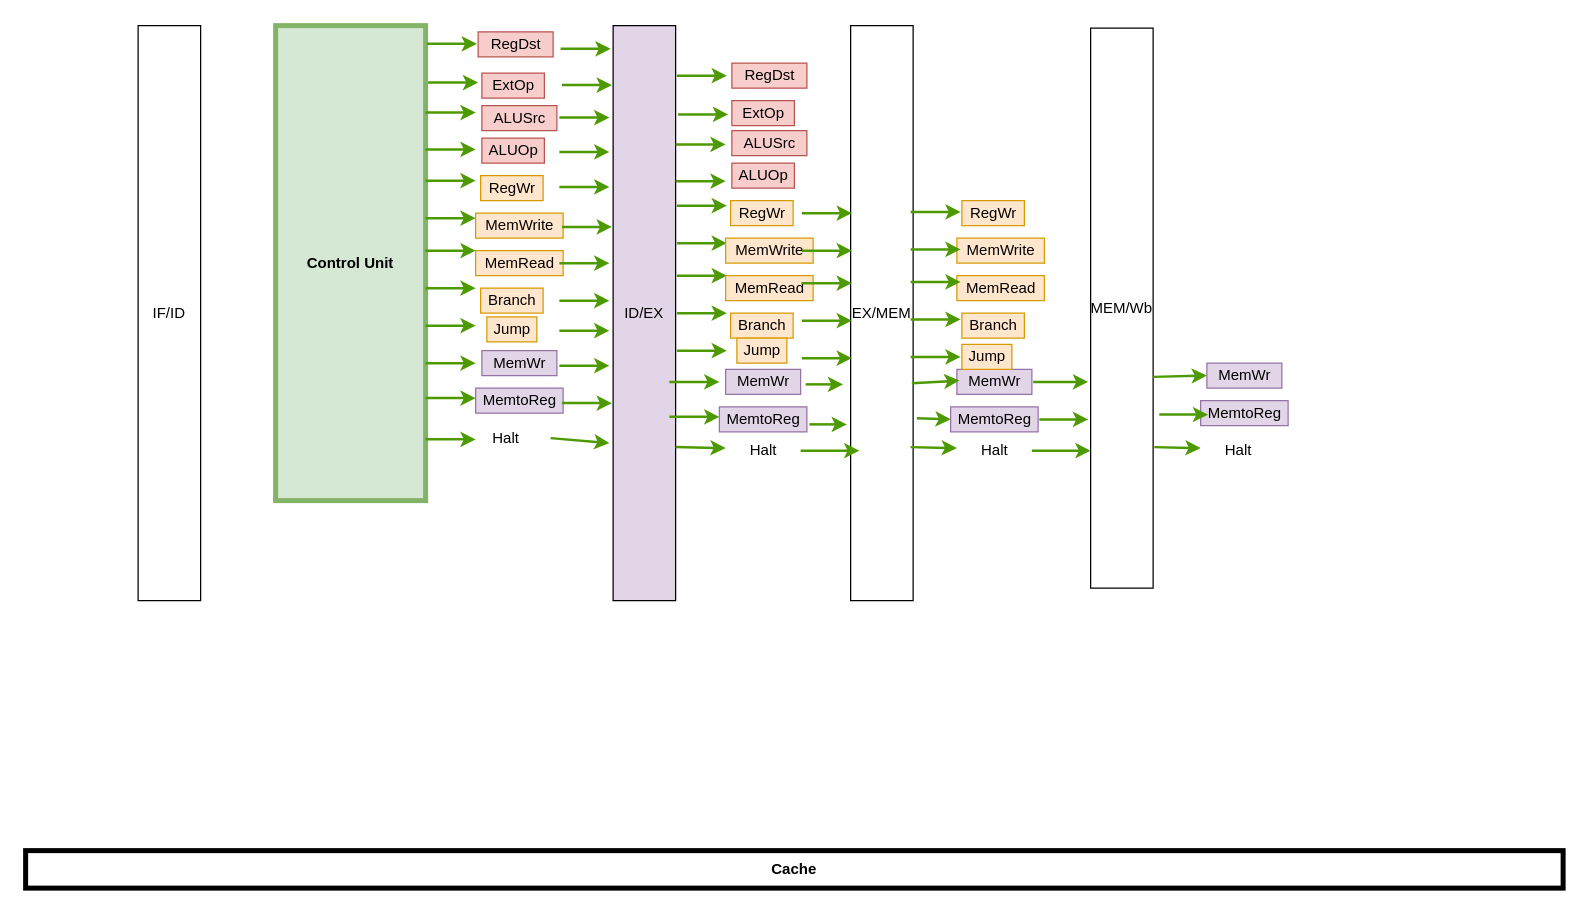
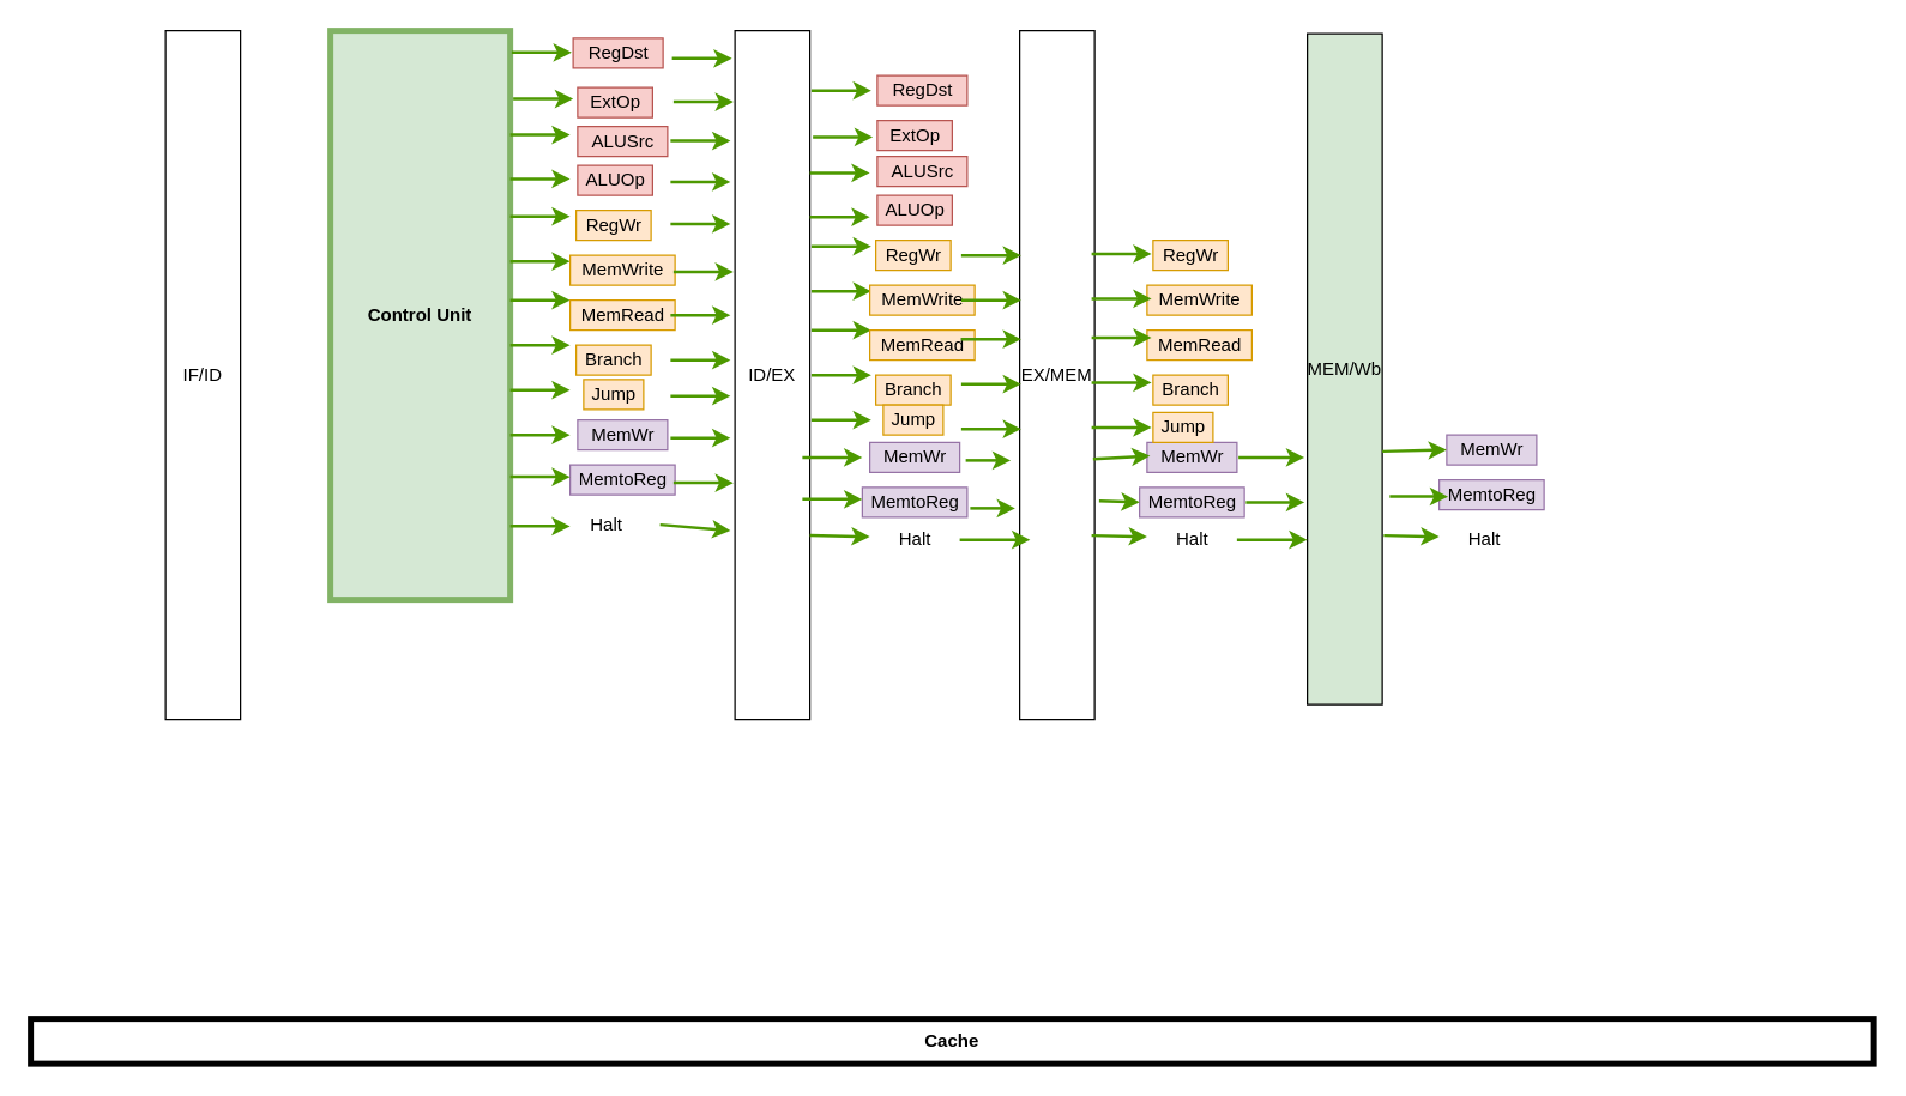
- <mxCell id="5" value="MEM/Wb" style="rounded=0;whiteSpace=wrap;html=1;" vertex="1" parent="1"><mxGeometry x="872" y="22" width="50" height="448" as="geometry" /></mxCell>
+ <mxCell id="5" value="MEM/Wb" style="rounded=0;whiteSpace=wrap;html=1;fillColor=#d5e8d4;" vertex="1" parent="1"><mxGeometry x="872" y="22" width="50" height="448" as="geometry" /></mxCell>
- <mxCell id="3" value="ID/EX" style="rounded=0;whiteSpace=wrap;html=1;fillColor=#e1d5e7;" vertex="1" parent="1"><mxGeometry x="490" y="20" width="50" height="460" as="geometry" /></mxCell>
+ <mxCell id="3" value="ID/EX" style="rounded=0;whiteSpace=wrap;html=1;" vertex="1" parent="1"><mxGeometry x="490" y="20" width="50" height="460" as="geometry" /></mxCell>
